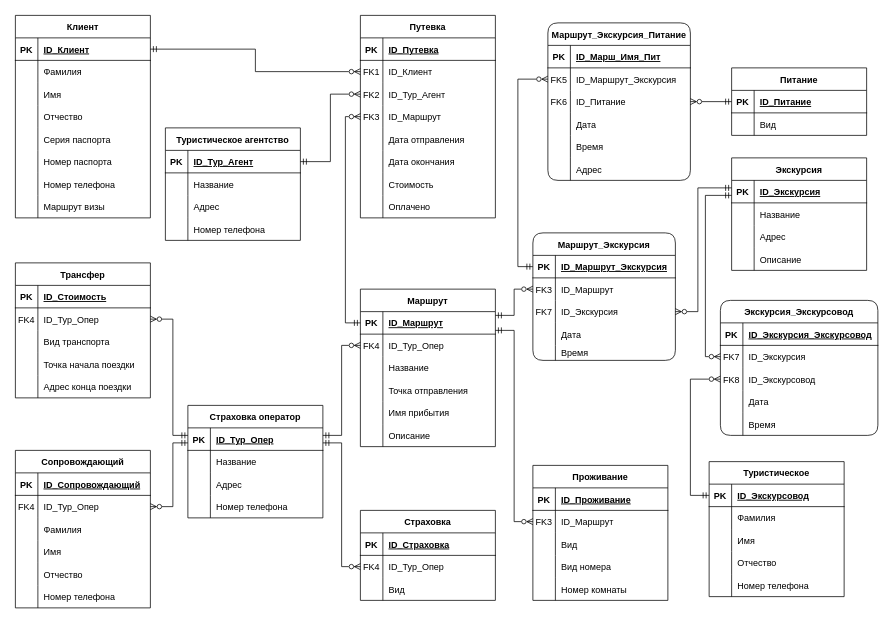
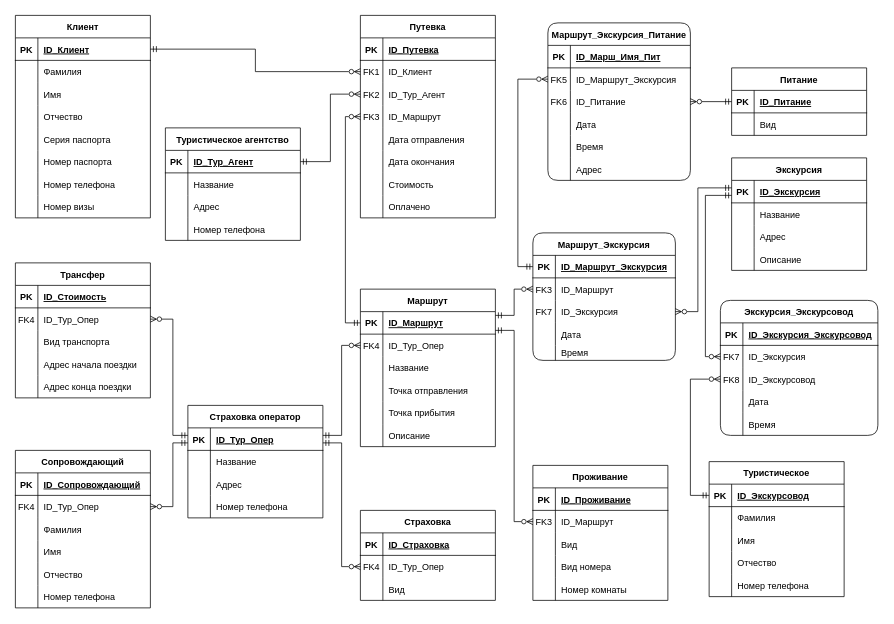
- <mxCell id="64" value="Маршрут визы" style="shape=partialRectangle;connectable=0;fillColor=none;top=0;left=0;bottom=0;right=0;align=left;spacingLeft=6;overflow=hidden;" parent="62" vertex="1"><mxGeometry x="30" width="150" height="30" as="geometry"><mxRectangle width="150" height="30" as="alternateBounds" /></mxGeometry></mxCell>
+ <mxCell id="64" value="Номер визы" style="shape=partialRectangle;connectable=0;fillColor=none;top=0;left=0;bottom=0;right=0;align=left;spacingLeft=6;overflow=hidden;" parent="62" vertex="1"><mxGeometry x="30" width="150" height="30" as="geometry"><mxRectangle width="150" height="30" as="alternateBounds" /></mxGeometry></mxCell>
- <mxCell id="145" value="Точка начала поездки" style="shape=partialRectangle;connectable=0;fillColor=none;top=0;left=0;bottom=0;right=0;align=left;spacingLeft=6;overflow=hidden;" parent="143" vertex="1"><mxGeometry x="30" width="150" height="30" as="geometry"><mxRectangle width="150" height="30" as="alternateBounds" /></mxGeometry></mxCell>
+ <mxCell id="145" value="Адрес начала поездки" style="shape=partialRectangle;connectable=0;fillColor=none;top=0;left=0;bottom=0;right=0;align=left;spacingLeft=6;overflow=hidden;" parent="143" vertex="1"><mxGeometry x="30" width="150" height="30" as="geometry"><mxRectangle width="150" height="30" as="alternateBounds" /></mxGeometry></mxCell>
- <mxCell id="80" value="Имя прибытия" style="shape=partialRectangle;connectable=0;fillColor=none;top=0;left=0;bottom=0;right=0;align=left;spacingLeft=6;overflow=hidden;" parent="78" vertex="1"><mxGeometry x="30" width="150" height="30" as="geometry"><mxRectangle width="150" height="30" as="alternateBounds" /></mxGeometry></mxCell>
+ <mxCell id="80" value="Точка прибытия" style="shape=partialRectangle;connectable=0;fillColor=none;top=0;left=0;bottom=0;right=0;align=left;spacingLeft=6;overflow=hidden;" parent="78" vertex="1"><mxGeometry x="30" width="150" height="30" as="geometry"><mxRectangle width="150" height="30" as="alternateBounds" /></mxGeometry></mxCell>
